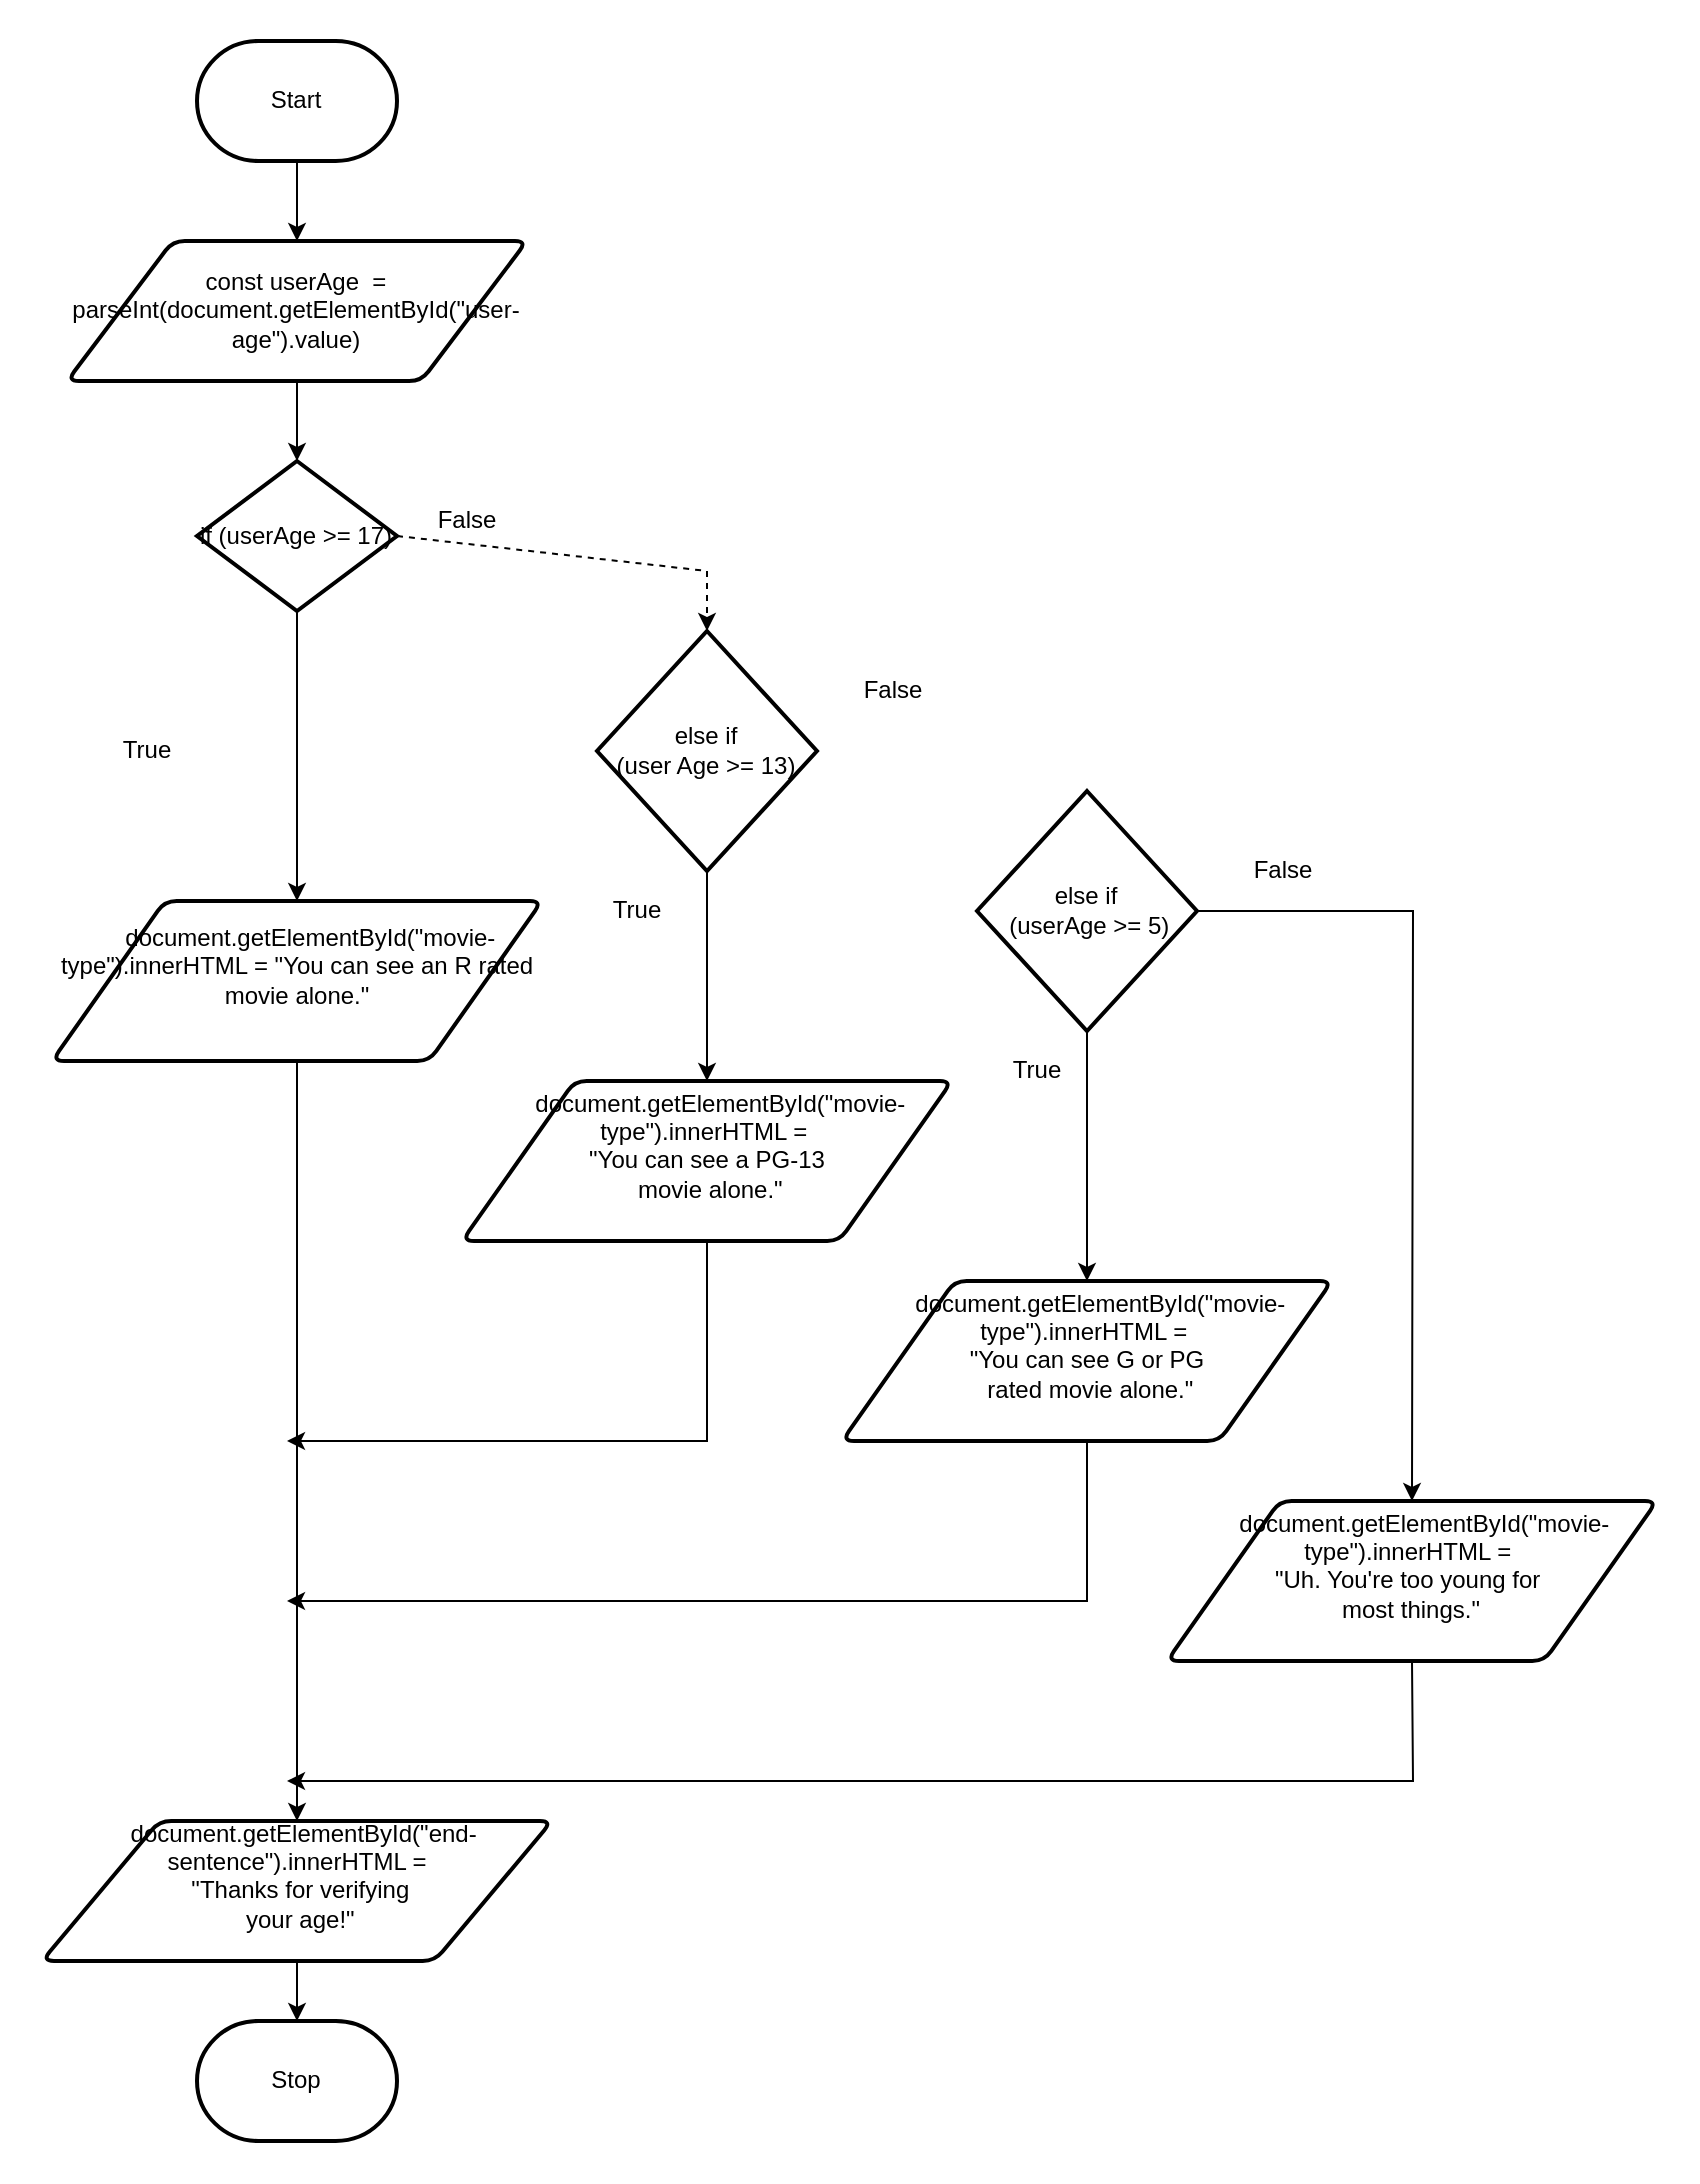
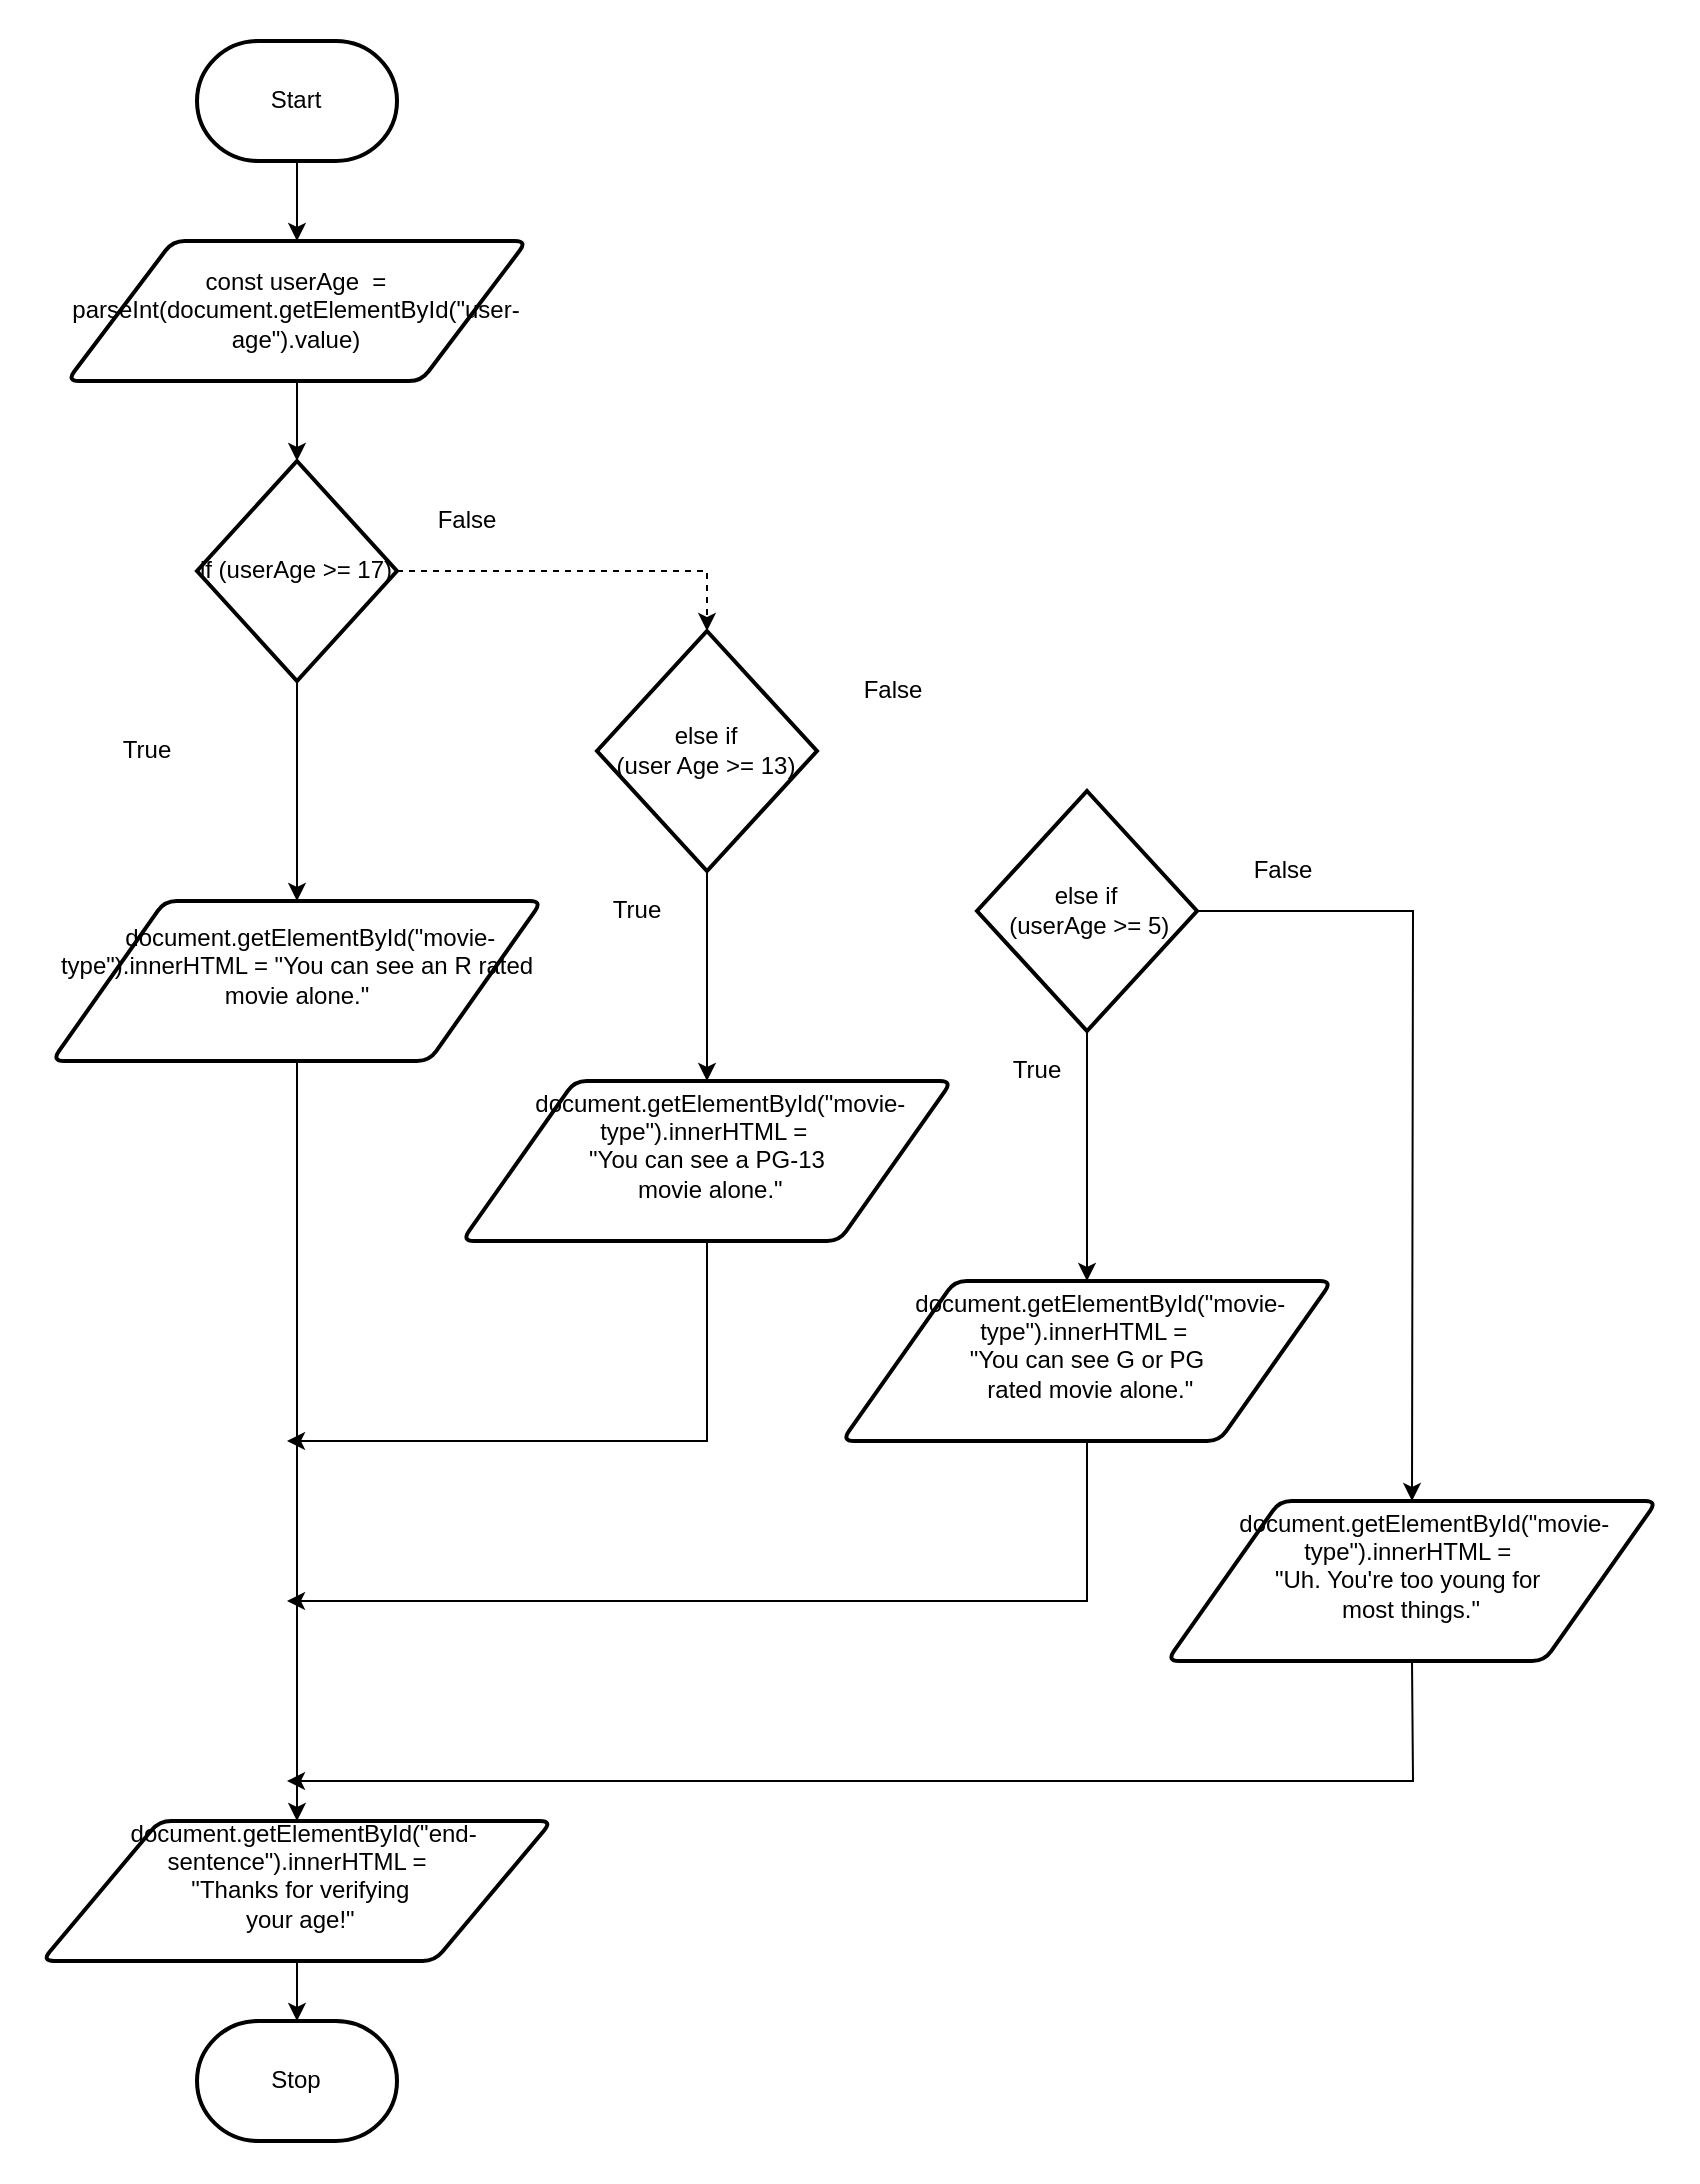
- <mxCell id="9" value="if (userAge &amp;gt;= 17)" style="strokeWidth=2;html=1;shape=mxgraph.flowchart.decision;whiteSpace=wrap;" vertex="1" parent="1"><mxGeometry x="98" y="230" width="100" height="75" as="geometry" /></mxCell>
+ <mxCell id="9" value="if (userAge &amp;gt;= 17)" style="strokeWidth=2;html=1;shape=mxgraph.flowchart.decision;whiteSpace=wrap;" vertex="1" parent="1"><mxGeometry x="98" y="230" width="100" height="110" as="geometry" /></mxCell>
